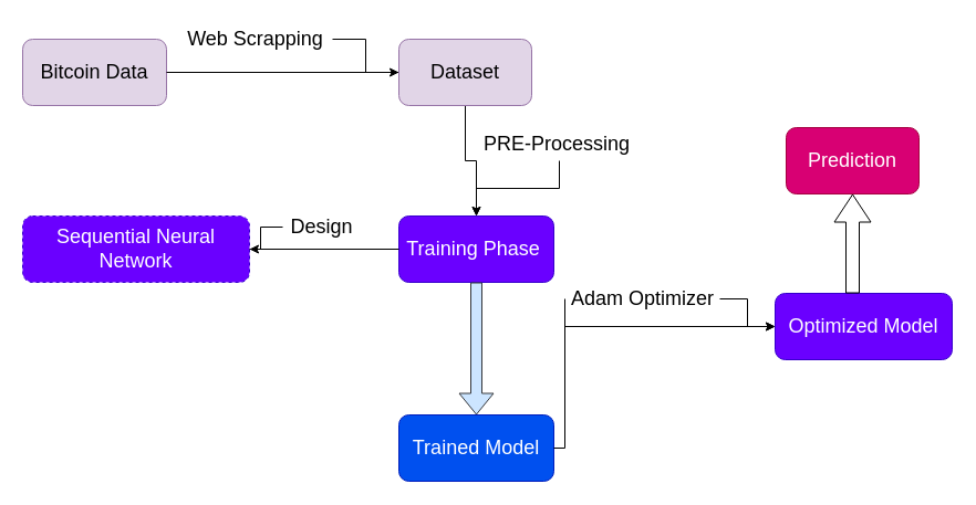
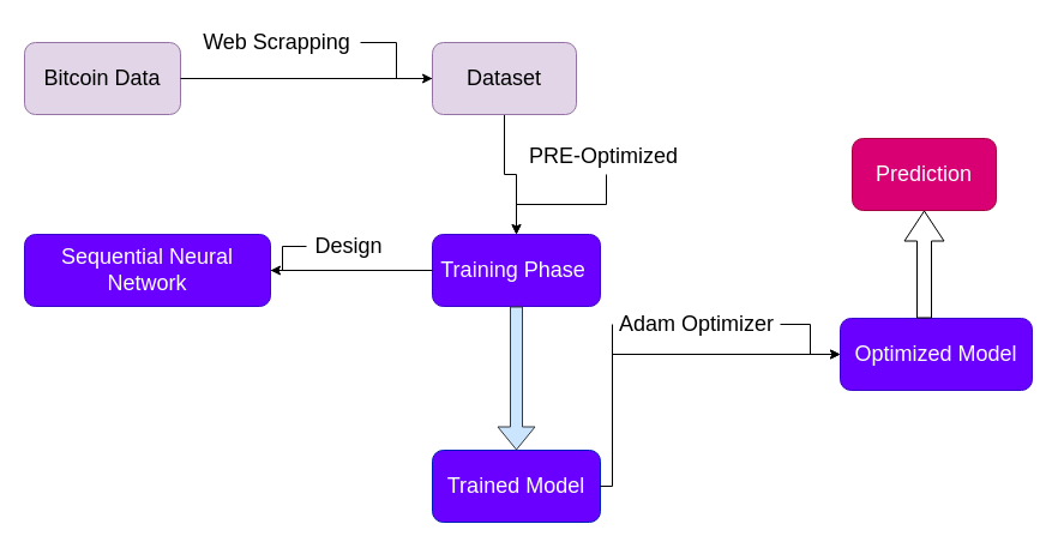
- <mxCell id="15" value="PRE-Processing&amp;nbsp;" style="text;html=1;align=center;verticalAlign=middle;resizable=0;points=[];autosize=1;strokeColor=none;fillColor=none;fontSize=18;" vertex="1" parent="1"><mxGeometry x="430" y="115" width="150" height="30" as="geometry" /></mxCell>
+ <mxCell id="15" value="PRE-Optimized&amp;nbsp;" style="text;html=1;align=center;verticalAlign=middle;resizable=0;points=[];autosize=1;strokeColor=none;fillColor=none;fontSize=18;" vertex="1" parent="1"><mxGeometry x="430" y="115" width="150" height="30" as="geometry" /></mxCell>
- <mxCell id="8" value="Sequential Neural Network" style="rounded=1;whiteSpace=wrap;html=1;fontSize=18;fillColor=#6a00ff;strokeColor=#3700CC;fontColor=#ffffff;dashed=1;" vertex="1" parent="1"><mxGeometry x="20" y="195" width="205" height="60" as="geometry" /></mxCell>
+ <mxCell id="8" value="Sequential Neural Network" style="rounded=1;whiteSpace=wrap;html=1;fontSize=18;fillColor=#6a00ff;strokeColor=#3700CC;fontColor=#ffffff;" vertex="1" parent="1"><mxGeometry x="20" y="195" width="205" height="60" as="geometry" /></mxCell>
- <mxCell id="16" value="Trained Model" style="rounded=1;whiteSpace=wrap;html=1;fontSize=18;fillColor=#0050ef;fontColor=#ffffff;strokeColor=#001DBC;" vertex="1" parent="1"><mxGeometry x="360" y="375" width="140" height="60" as="geometry" /></mxCell>
+ <mxCell id="16" value="Trained Model" style="rounded=1;whiteSpace=wrap;html=1;fontSize=18;fillColor=#6a00ff;fontColor=#ffffff;strokeColor=#001DBC;" vertex="1" parent="1"><mxGeometry x="360" y="375" width="140" height="60" as="geometry" /></mxCell>
